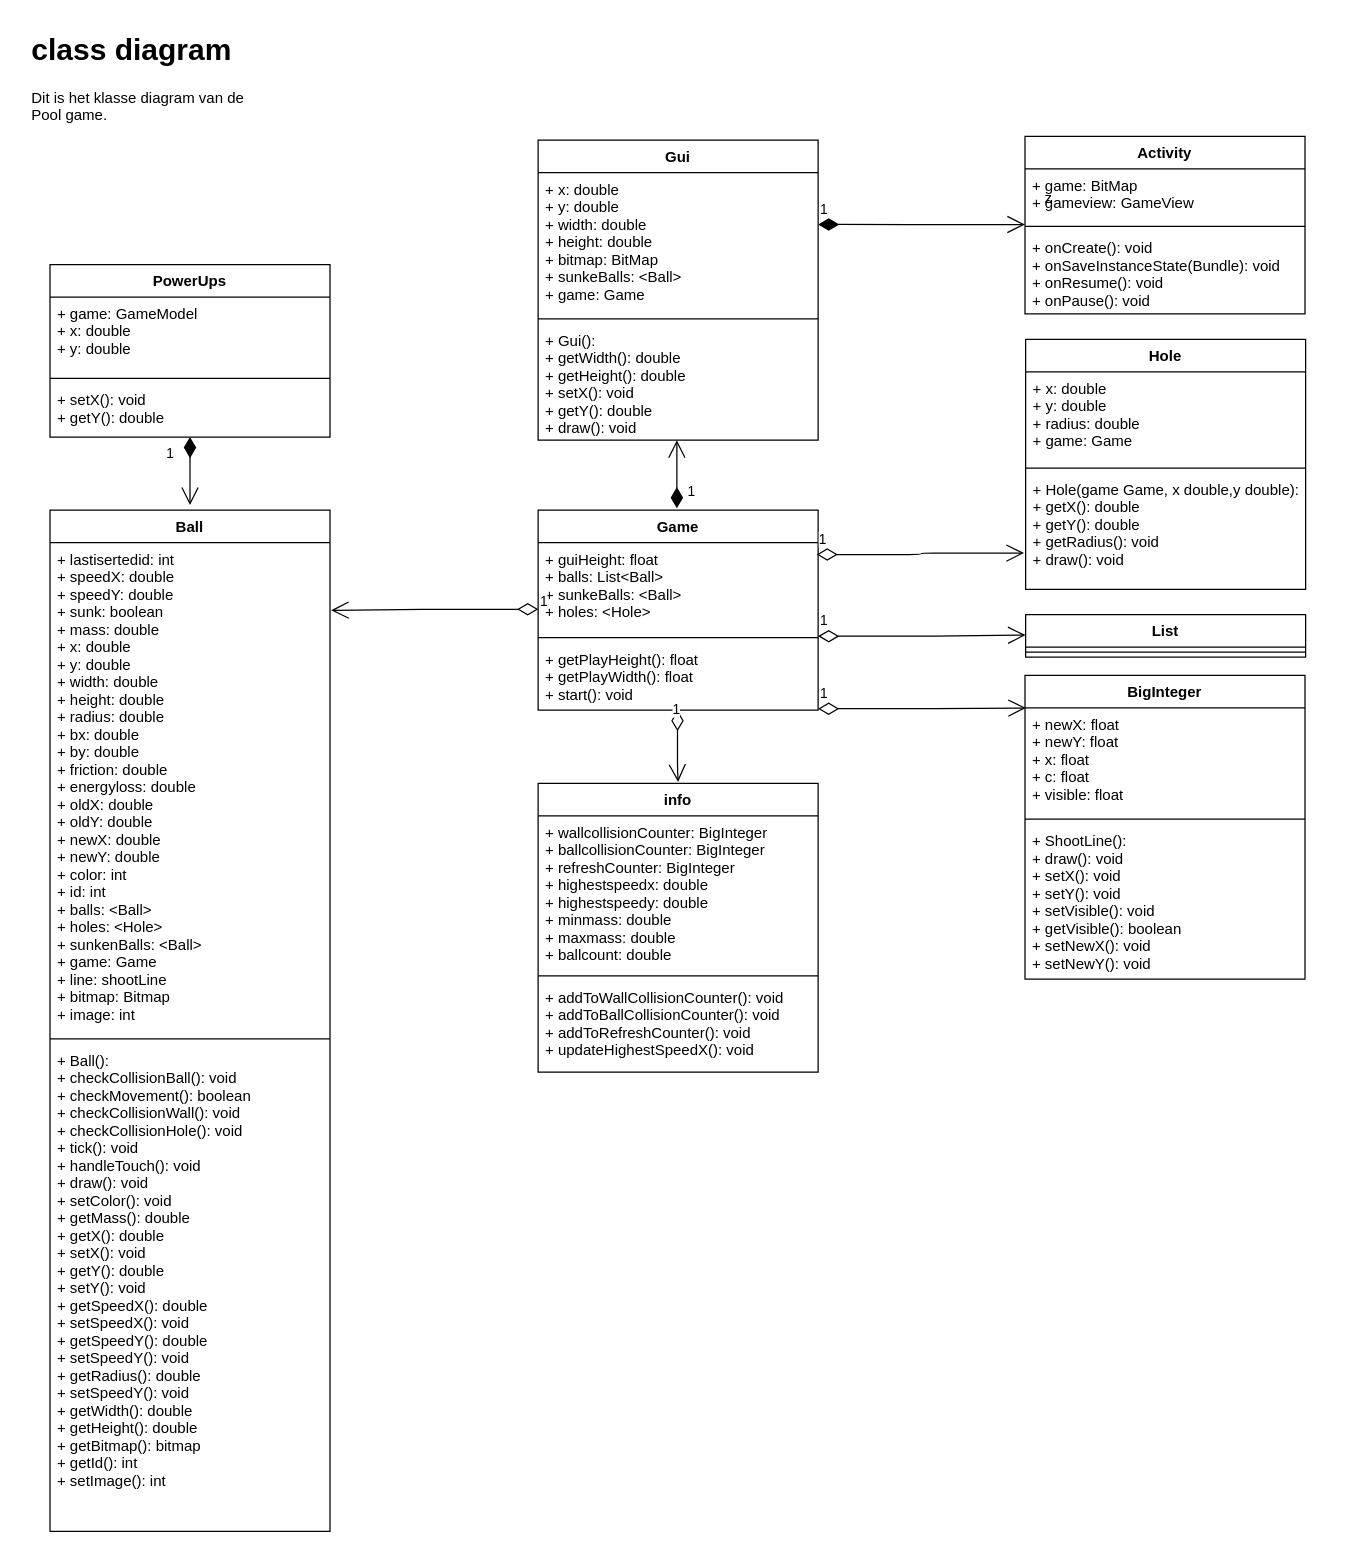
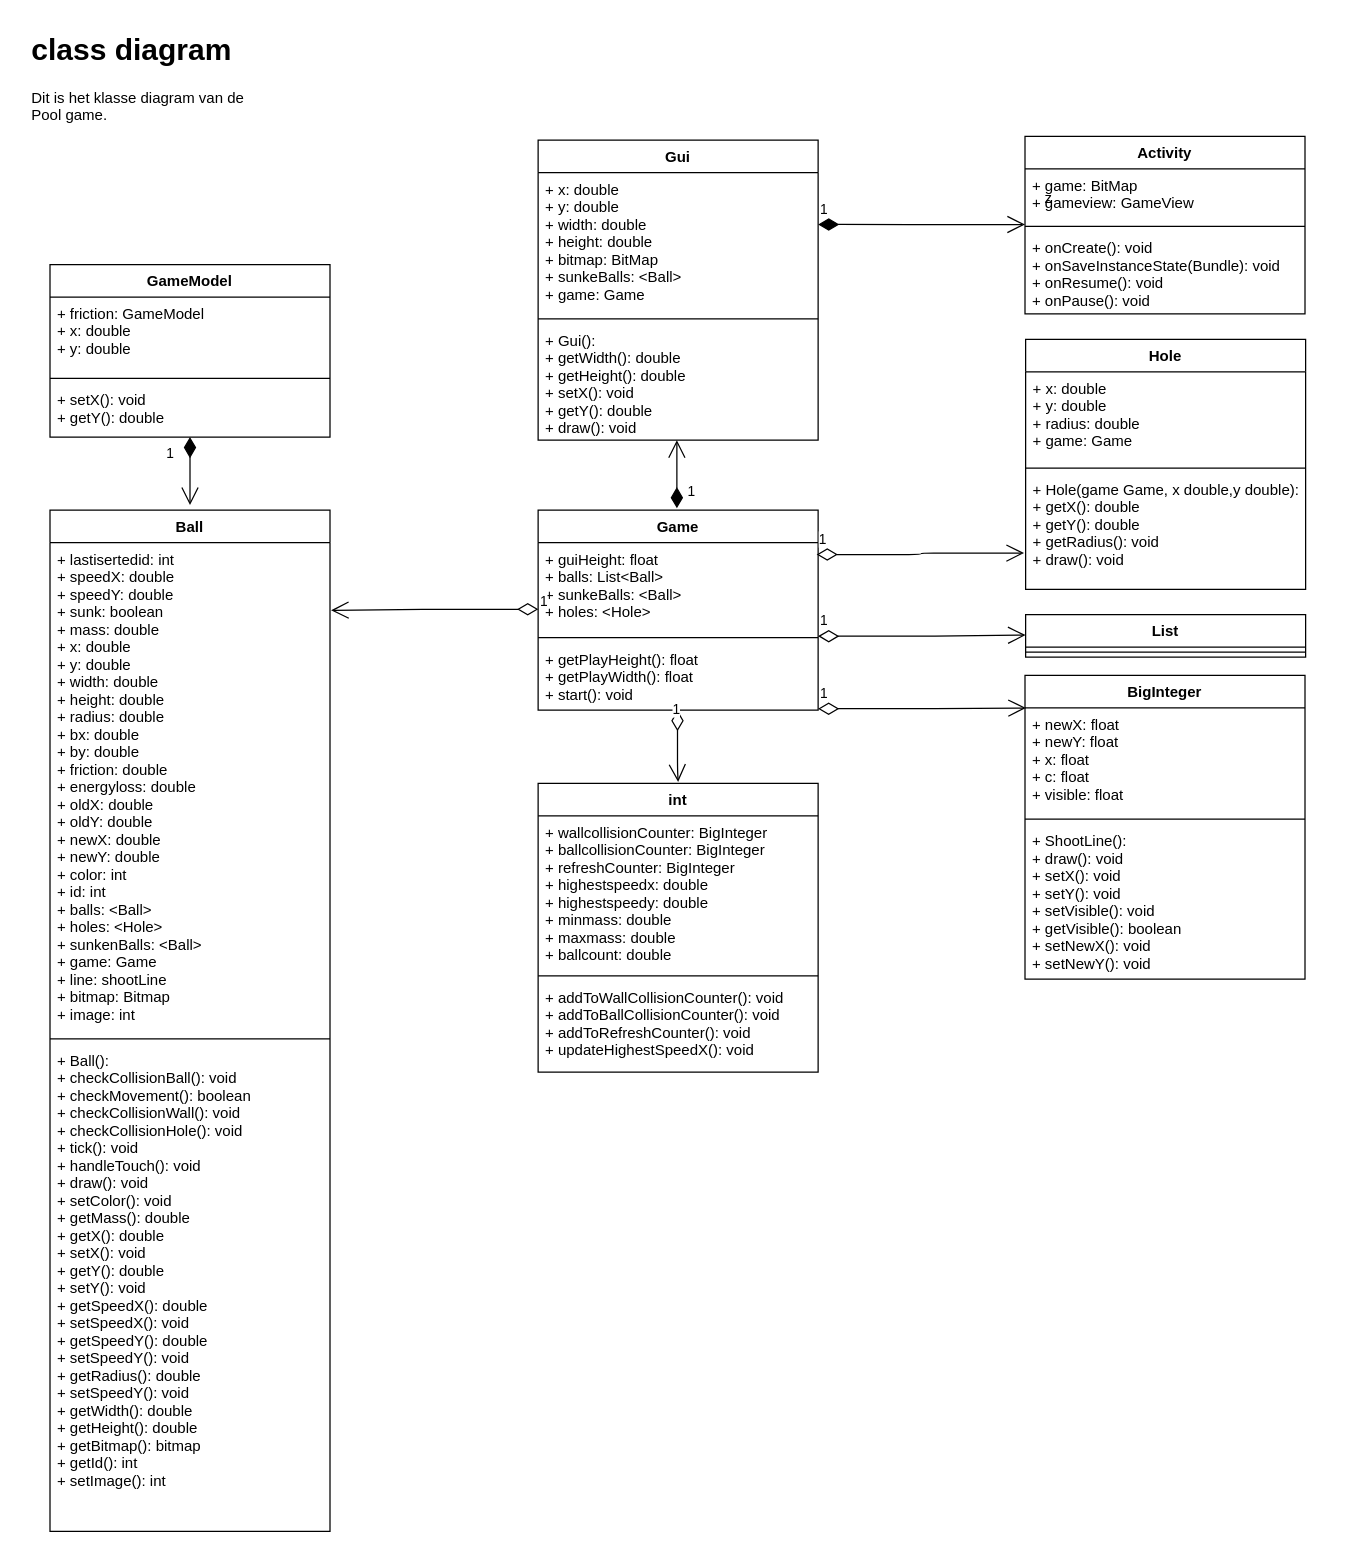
- <mxCell id="30" value="PowerUps" style="swimlane;fontStyle=1;align=center;verticalAlign=top;childLayout=stackLayout;horizontal=1;startSize=26;horizontalStack=0;resizeParent=1;resizeParentMax=0;resizeLast=0;collapsible=1;marginBottom=0;" vertex="1" parent="1"><mxGeometry x="39.5" y="211" width="224" height="138" as="geometry" /></mxCell>
+ <mxCell id="30" value="GameModel" style="swimlane;fontStyle=1;align=center;verticalAlign=top;childLayout=stackLayout;horizontal=1;startSize=26;horizontalStack=0;resizeParent=1;resizeParentMax=0;resizeLast=0;collapsible=1;marginBottom=0;" vertex="1" parent="1"><mxGeometry x="39.5" y="211" width="224" height="138" as="geometry" /></mxCell>
- <mxCell id="31" value="+ game: GameModel&#10;+ x: double&#10;+ y: double&#10;&#10;" style="text;strokeColor=none;fillColor=none;align=left;verticalAlign=top;spacingLeft=4;spacingRight=4;overflow=hidden;rotatable=0;points=[[0,0.5],[1,0.5]];portConstraint=eastwest;" vertex="1" parent="30"><mxGeometry y="26" width="224" height="61" as="geometry" /></mxCell>
+ <mxCell id="31" value="+ friction: GameModel&#10;+ x: double&#10;+ y: double&#10;&#10;" style="text;strokeColor=none;fillColor=none;align=left;verticalAlign=top;spacingLeft=4;spacingRight=4;overflow=hidden;rotatable=0;points=[[0,0.5],[1,0.5]];portConstraint=eastwest;" vertex="1" parent="30"><mxGeometry y="26" width="224" height="61" as="geometry" /></mxCell>
- <mxCell id="19" value="info" style="swimlane;fontStyle=1;align=center;verticalAlign=top;childLayout=stackLayout;horizontal=1;startSize=26;horizontalStack=0;resizeParent=1;resizeParentMax=0;resizeLast=0;collapsible=1;marginBottom=0;" parent="1" vertex="1"><mxGeometry x="430" y="626.143" width="224" height="231" as="geometry" /></mxCell>
+ <mxCell id="19" value="int" style="swimlane;fontStyle=1;align=center;verticalAlign=top;childLayout=stackLayout;horizontal=1;startSize=26;horizontalStack=0;resizeParent=1;resizeParentMax=0;resizeLast=0;collapsible=1;marginBottom=0;" parent="1" vertex="1"><mxGeometry x="430" y="626.143" width="224" height="231" as="geometry" /></mxCell>
